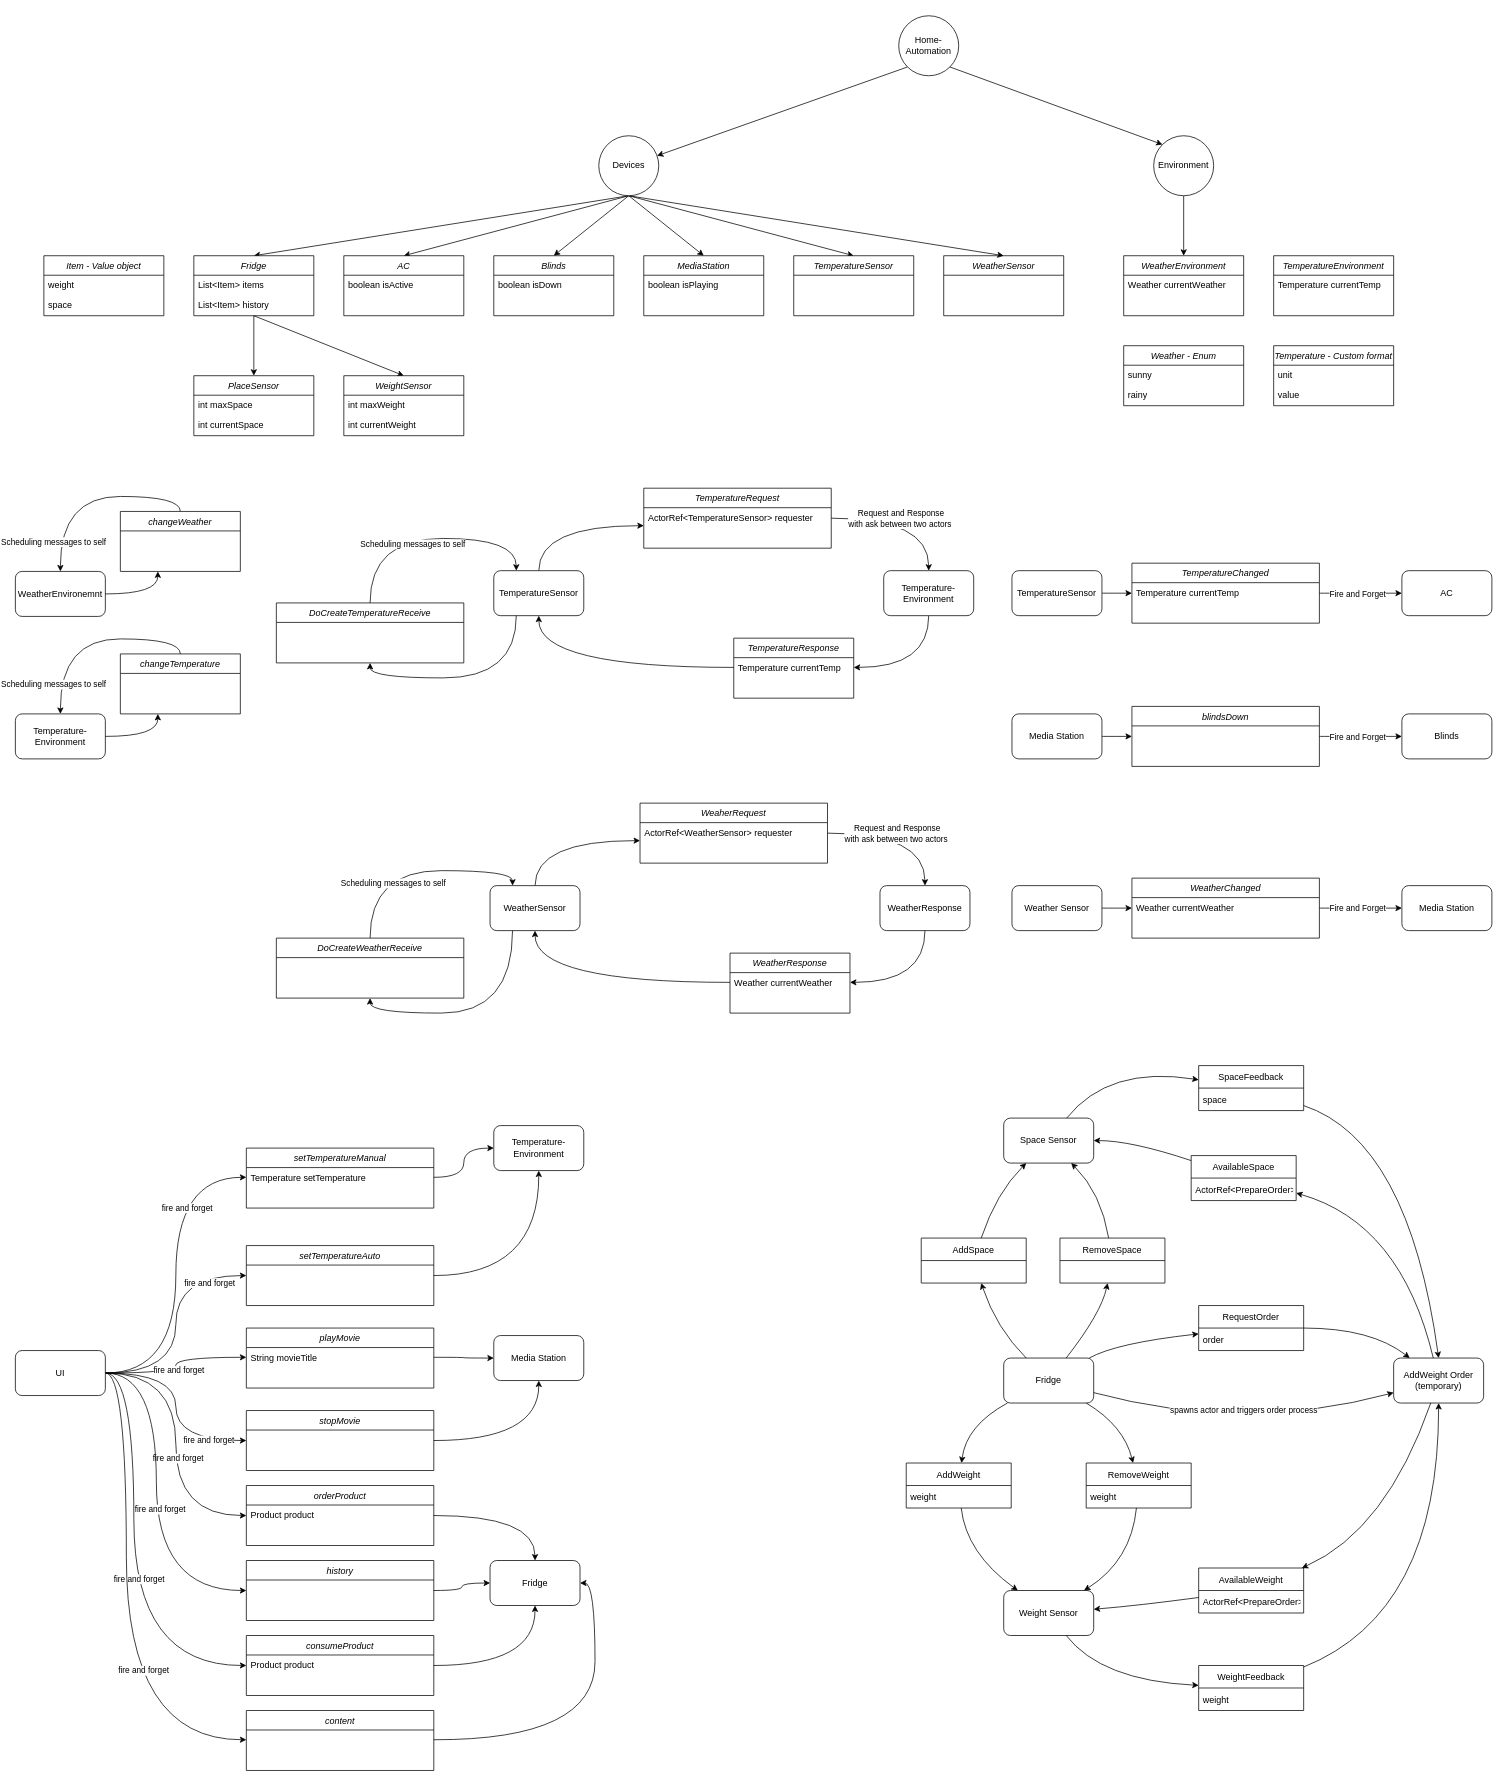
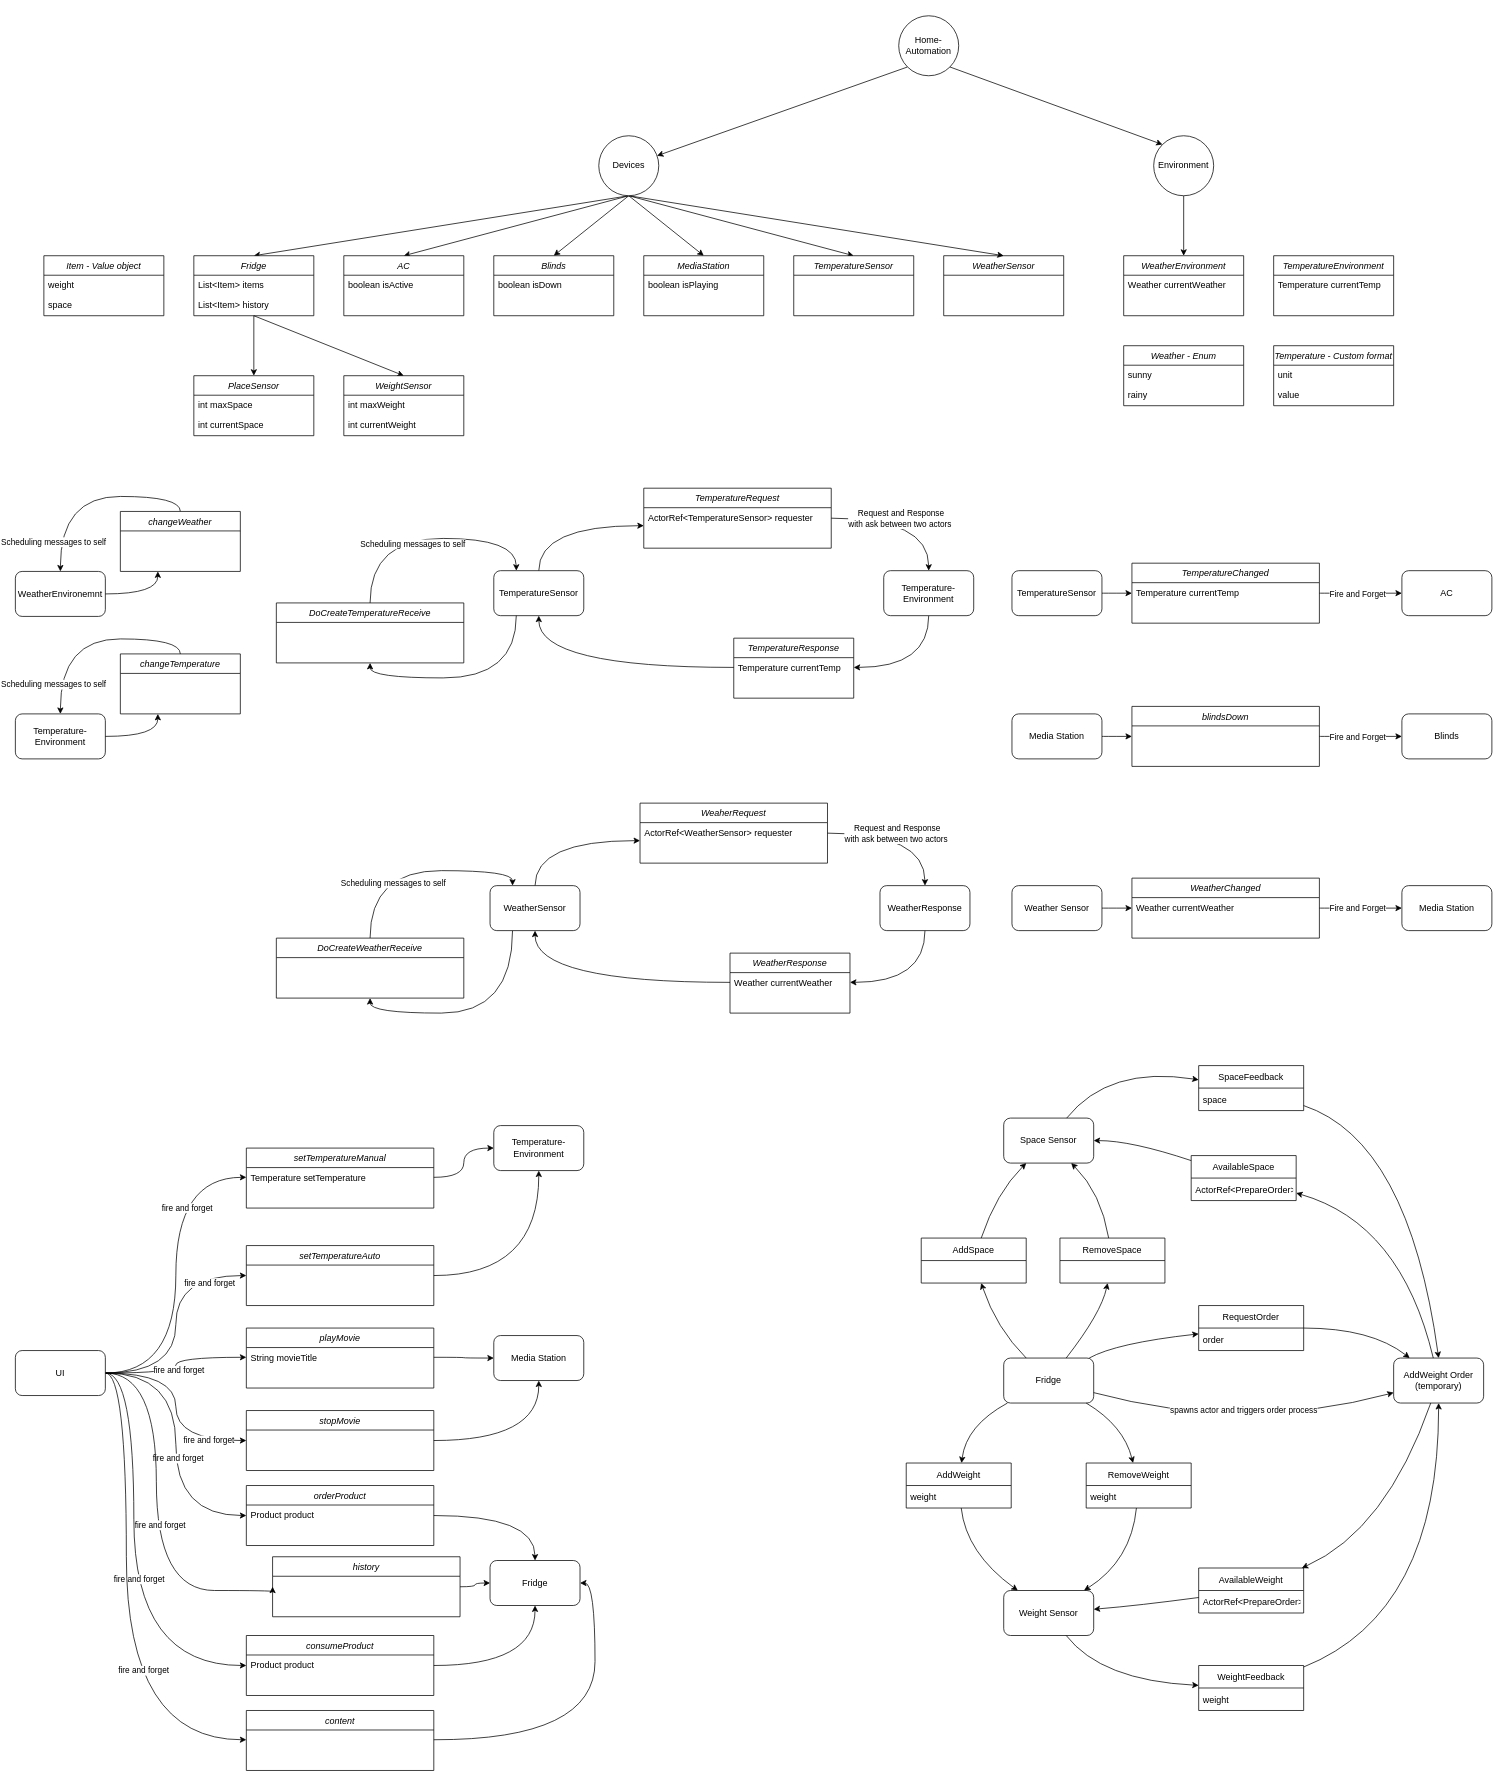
- <mxCell id="180" value="history" style="swimlane;fontStyle=2;align=center;verticalAlign=top;childLayout=stackLayout;horizontal=1;startSize=26;horizontalStack=0;resizeParent=1;resizeLast=0;collapsible=1;marginBottom=0;rounded=0;shadow=0;strokeWidth=1;" vertex="1" parent="1"><mxGeometry x="328" y="2080" width="250" height="80" as="geometry"><mxRectangle x="230" y="140" width="160" height="26" as="alternateBounds" /></mxGeometry></mxCell>
+ <mxCell id="180" value="history" style="swimlane;fontStyle=2;align=center;verticalAlign=top;childLayout=stackLayout;horizontal=1;startSize=26;horizontalStack=0;resizeParent=1;resizeLast=0;collapsible=1;marginBottom=0;rounded=0;shadow=0;strokeWidth=1;" vertex="1" parent="1"><mxGeometry x="363" y="2075" width="250" height="80" as="geometry"><mxRectangle x="230" y="140" width="160" height="26" as="alternateBounds" /></mxGeometry></mxCell>
